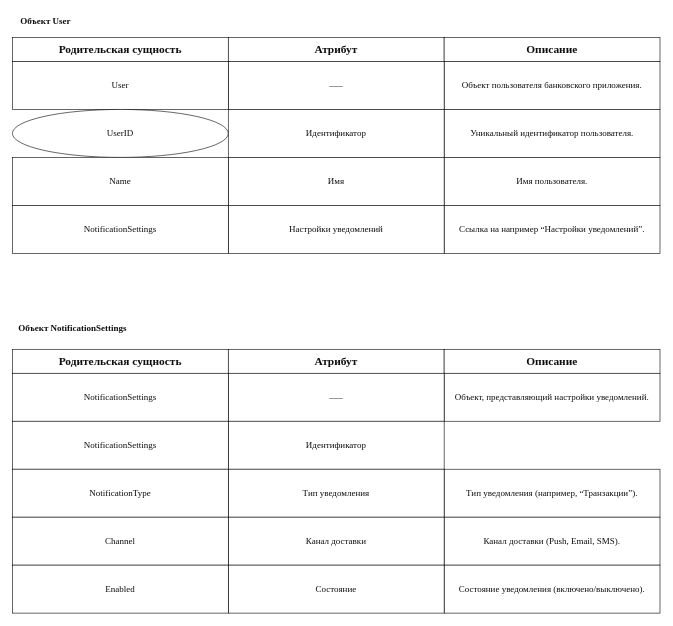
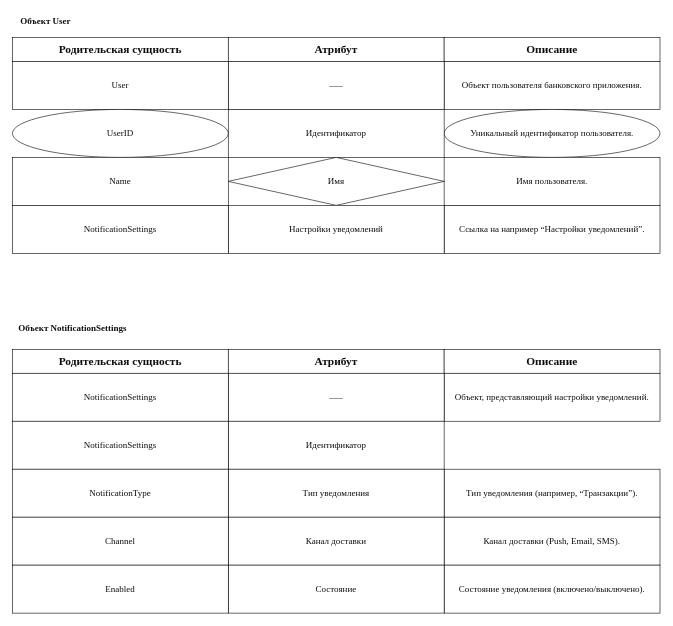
- <mxCell id="8" value="&lt;p style=&quot;margin: 0px; font-style: normal; font-variant-caps: normal; font-stretch: normal; font-size: 15px; line-height: normal; font-family: &amp;quot;.SF NS&amp;quot;; font-size-adjust: none; font-kerning: auto; font-variant-alternates: normal; font-variant-ligatures: normal; font-variant-numeric: normal; font-variant-east-asian: normal; font-variant-position: normal; font-variant-emoji: normal; font-feature-settings: normal; font-optical-sizing: auto; font-variation-settings: normal; color: rgb(14, 14, 14);&quot;&gt;Уникальный идентификатор пользователя.&lt;/p&gt;" style="rounded=0;whiteSpace=wrap;html=1;" vertex="1" parent="1"><mxGeometry x="740" y="182" width="360" height="80" as="geometry" /></mxCell>
+ <mxCell id="8" value="&lt;p style=&quot;margin: 0px; font-style: normal; font-variant-caps: normal; font-stretch: normal; font-size: 15px; line-height: normal; font-family: &amp;quot;.SF NS&amp;quot;; font-size-adjust: none; font-kerning: auto; font-variant-alternates: normal; font-variant-ligatures: normal; font-variant-numeric: normal; font-variant-east-asian: normal; font-variant-position: normal; font-variant-emoji: normal; font-feature-settings: normal; font-optical-sizing: auto; font-variation-settings: normal; color: rgb(14, 14, 14);&quot;&gt;Уникальный идентификатор пользователя.&lt;/p&gt;" style="ellipse;whiteSpace=wrap;html=1;" vertex="1" parent="1"><mxGeometry x="740" y="182" width="360" height="80" as="geometry" /></mxCell>
- <mxCell id="12" value="&lt;p style=&quot;margin: 0px; font-style: normal; font-variant-caps: normal; font-stretch: normal; font-size: 15px; line-height: normal; font-family: &amp;quot;.SF NS&amp;quot;; font-size-adjust: none; font-kerning: auto; font-variant-alternates: normal; font-variant-ligatures: normal; font-variant-numeric: normal; font-variant-east-asian: normal; font-variant-position: normal; font-variant-emoji: normal; font-feature-settings: normal; font-optical-sizing: auto; font-variation-settings: normal; color: rgb(14, 14, 14);&quot;&gt;Имя&lt;/p&gt;" style="rounded=0;whiteSpace=wrap;html=1;" vertex="1" parent="1"><mxGeometry x="380" y="262" width="360" height="80" as="geometry" /></mxCell>
+ <mxCell id="12" value="&lt;p style=&quot;margin: 0px; font-style: normal; font-variant-caps: normal; font-stretch: normal; font-size: 15px; line-height: normal; font-family: &amp;quot;.SF NS&amp;quot;; font-size-adjust: none; font-kerning: auto; font-variant-alternates: normal; font-variant-ligatures: normal; font-variant-numeric: normal; font-variant-east-asian: normal; font-variant-position: normal; font-variant-emoji: normal; font-feature-settings: normal; font-optical-sizing: auto; font-variation-settings: normal; color: rgb(14, 14, 14);&quot;&gt;Имя&lt;/p&gt;" style="rhombus;whiteSpace=wrap;html=1;" vertex="1" parent="1"><mxGeometry x="380" y="262" width="360" height="80" as="geometry" /></mxCell>
